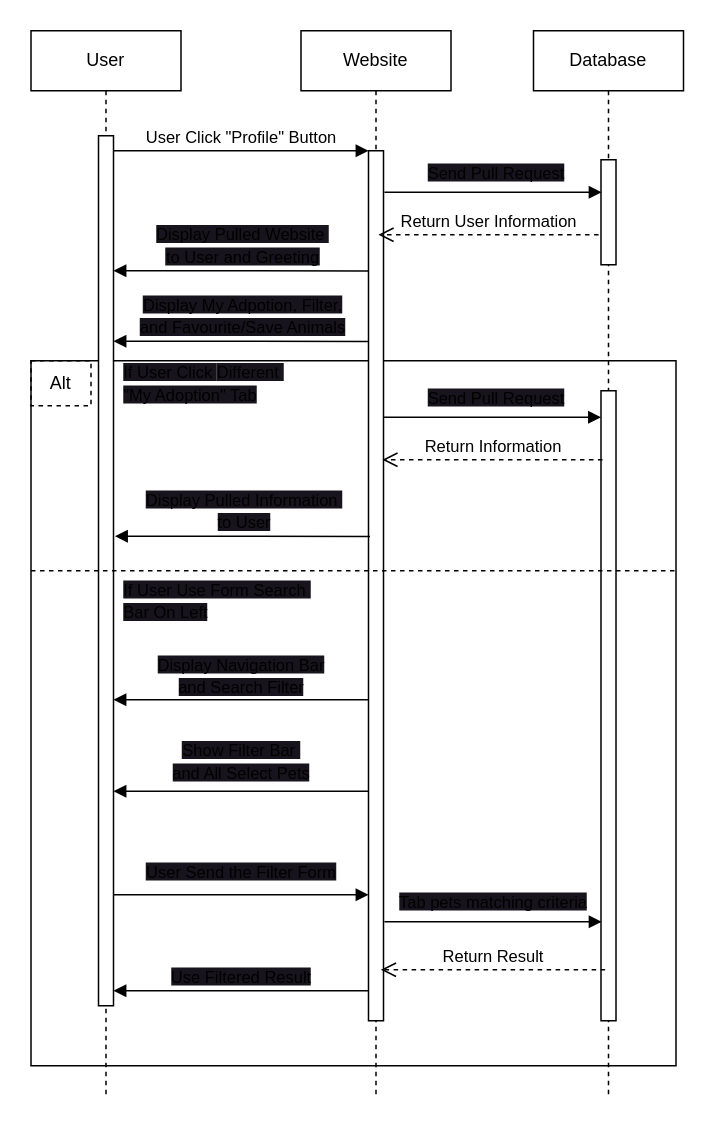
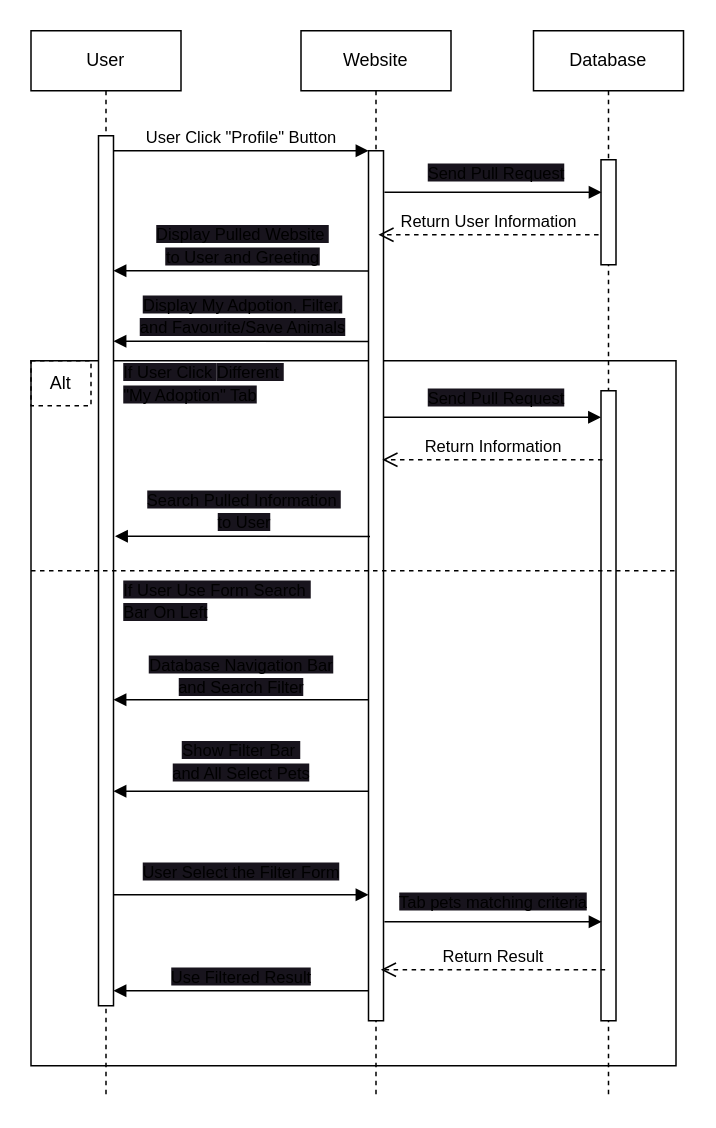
- <mxCell id="24" value="&lt;span style=&quot;font-size: 11px; background-color: rgb(24, 20, 29);&quot;&gt;Display Pulled Information&amp;nbsp;&lt;/span&gt;&lt;div&gt;&lt;span style=&quot;font-size: 11px; background-color: rgb(24, 20, 29);&quot;&gt;to User&lt;br&gt;&lt;/span&gt;&lt;/div&gt;" style="text;html=1;align=center;verticalAlign=middle;resizable=0;points=[];autosize=1;strokeColor=none;fillColor=none;" vertex="1" parent="1"><mxGeometry x="87" y="320" width="150" height="40" as="geometry" /></mxCell>
+ <mxCell id="24" value="&lt;span style=&quot;font-size: 11px; background-color: rgb(24, 20, 29);&quot;&gt;Search Pulled Information&amp;nbsp;&lt;/span&gt;&lt;div&gt;&lt;span style=&quot;font-size: 11px; background-color: rgb(24, 20, 29);&quot;&gt;to User&lt;br&gt;&lt;/span&gt;&lt;/div&gt;" style="text;html=1;align=center;verticalAlign=middle;resizable=0;points=[];autosize=1;strokeColor=none;fillColor=none;" vertex="1" parent="1"><mxGeometry x="87" y="320" width="150" height="40" as="geometry" /></mxCell>
- <mxCell id="36" value="&lt;span style=&quot;font-size: 11px; background-color: rgb(24, 20, 29);&quot;&gt;Display Navigation Bar&lt;/span&gt;&lt;div&gt;&lt;span style=&quot;font-size: 11px; background-color: rgb(24, 20, 29);&quot;&gt;and Search Filter&lt;/span&gt;&lt;/div&gt;" style="text;html=1;align=center;verticalAlign=middle;resizable=0;points=[];autosize=1;strokeColor=none;fillColor=none;" vertex="1" parent="1"><mxGeometry x="95" y="430" width="130" height="40" as="geometry" /></mxCell>
+ <mxCell id="36" value="&lt;span style=&quot;font-size: 11px; background-color: rgb(24, 20, 29);&quot;&gt;Database Navigation Bar&lt;/span&gt;&lt;div&gt;&lt;span style=&quot;font-size: 11px; background-color: rgb(24, 20, 29);&quot;&gt;and Search Filter&lt;/span&gt;&lt;/div&gt;" style="text;html=1;align=center;verticalAlign=middle;resizable=0;points=[];autosize=1;strokeColor=none;fillColor=none;" vertex="1" parent="1"><mxGeometry x="95" y="430" width="130" height="40" as="geometry" /></mxCell>
- <mxCell id="27" value="&lt;span style=&quot;font-size: 11px; background-color: rgb(24, 20, 29);&quot;&gt;User Send the Filter Form&lt;/span&gt;" style="text;html=1;align=center;verticalAlign=middle;resizable=0;points=[];autosize=1;strokeColor=none;fillColor=none;" vertex="1" parent="1"><mxGeometry x="85" y="566" width="150" height="30" as="geometry" /></mxCell>
+ <mxCell id="27" value="&lt;span style=&quot;font-size: 11px; background-color: rgb(24, 20, 29);&quot;&gt;User Select the Filter Form&lt;/span&gt;" style="text;html=1;align=center;verticalAlign=middle;resizable=0;points=[];autosize=1;strokeColor=none;fillColor=none;" vertex="1" parent="1"><mxGeometry x="85" y="566" width="150" height="30" as="geometry" /></mxCell>
